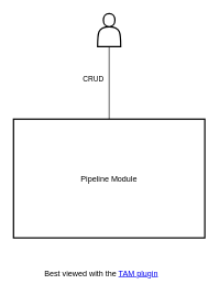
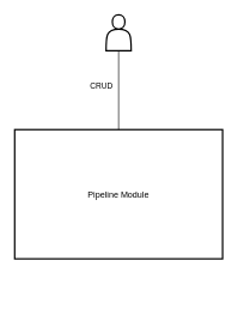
- <mxCell id="3" value="Best viewed with the &lt;a href=&quot;https://github.com/ariel-bentu/tam-drawio&quot;&gt;TAM plugin&lt;/a&gt;" style="text;html=1;shape=tamPluginMissing;" parent="1" vertex="1" connectable="0"><mxGeometry x="65" y="400" width="200" height="25" as="geometry" /></mxCell>
